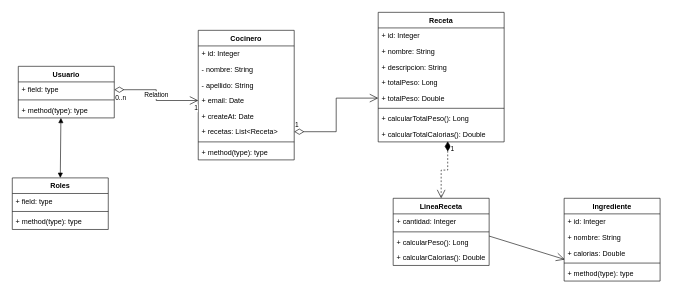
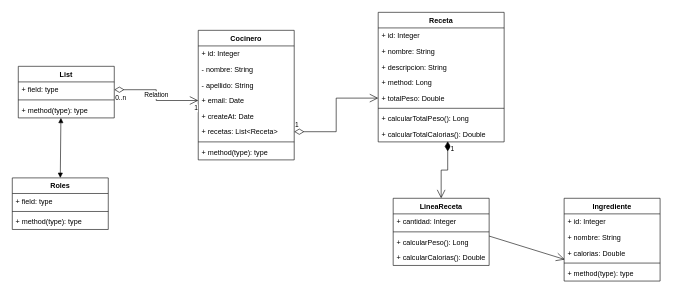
- <mxCell id="33" value="Usuario" style="swimlane;fontStyle=1;align=center;verticalAlign=top;childLayout=stackLayout;horizontal=1;startSize=26;horizontalStack=0;resizeParent=1;resizeParentMax=0;resizeLast=0;collapsible=1;marginBottom=0;" parent="1" vertex="1"><mxGeometry x="30" y="110" width="160" height="86" as="geometry" /></mxCell>
+ <mxCell id="33" value="List" style="swimlane;fontStyle=1;align=center;verticalAlign=top;childLayout=stackLayout;horizontal=1;startSize=26;horizontalStack=0;resizeParent=1;resizeParentMax=0;resizeLast=0;collapsible=1;marginBottom=0;" parent="1" vertex="1"><mxGeometry x="30" y="110" width="160" height="86" as="geometry" /></mxCell>
- <mxCell id="15" value="+ totalPeso: Long" style="text;strokeColor=none;fillColor=none;align=left;verticalAlign=top;spacingLeft=4;spacingRight=4;overflow=hidden;rotatable=0;points=[[0,0.5],[1,0.5]];portConstraint=eastwest;" parent="11" vertex="1"><mxGeometry y="104" width="210" height="26" as="geometry" /></mxCell>
+ <mxCell id="15" value="+ method: Long" style="text;strokeColor=none;fillColor=none;align=left;verticalAlign=top;spacingLeft=4;spacingRight=4;overflow=hidden;rotatable=0;points=[[0,0.5],[1,0.5]];portConstraint=eastwest;" parent="11" vertex="1"><mxGeometry y="104" width="210" height="26" as="geometry" /></mxCell>
- <mxCell id="45" value="1" style="endArrow=open;html=1;endSize=12;startArrow=diamondThin;startSize=14;startFill=1;edgeStyle=orthogonalEdgeStyle;align=left;verticalAlign=top;rounded=0;entryX=0.5;entryY=0;entryDx=0;entryDy=0;exitX=0.552;exitY=0.962;exitDx=0;exitDy=0;exitPerimeter=0;labelPosition=right;verticalLabelPosition=bottom;dashed=1;" edge="1" parent="1" source="19" target="26"><mxGeometry x="-1" y="3" relative="1" as="geometry"><mxPoint x="570" y="270" as="sourcePoint" /><mxPoint x="690" y="330" as="targetPoint" /></mxGeometry></mxCell>
+ <mxCell id="45" value="1" style="endArrow=open;html=1;endSize=12;startArrow=diamondThin;startSize=14;startFill=1;edgeStyle=orthogonalEdgeStyle;align=left;verticalAlign=top;rounded=0;entryX=0.5;entryY=0;entryDx=0;entryDy=0;exitX=0.552;exitY=0.962;exitDx=0;exitDy=0;exitPerimeter=0;labelPosition=right;verticalLabelPosition=bottom;" edge="1" parent="1" source="19" target="26"><mxGeometry x="-1" y="3" relative="1" as="geometry"><mxPoint x="570" y="270" as="sourcePoint" /><mxPoint x="690" y="330" as="targetPoint" /></mxGeometry></mxCell>
